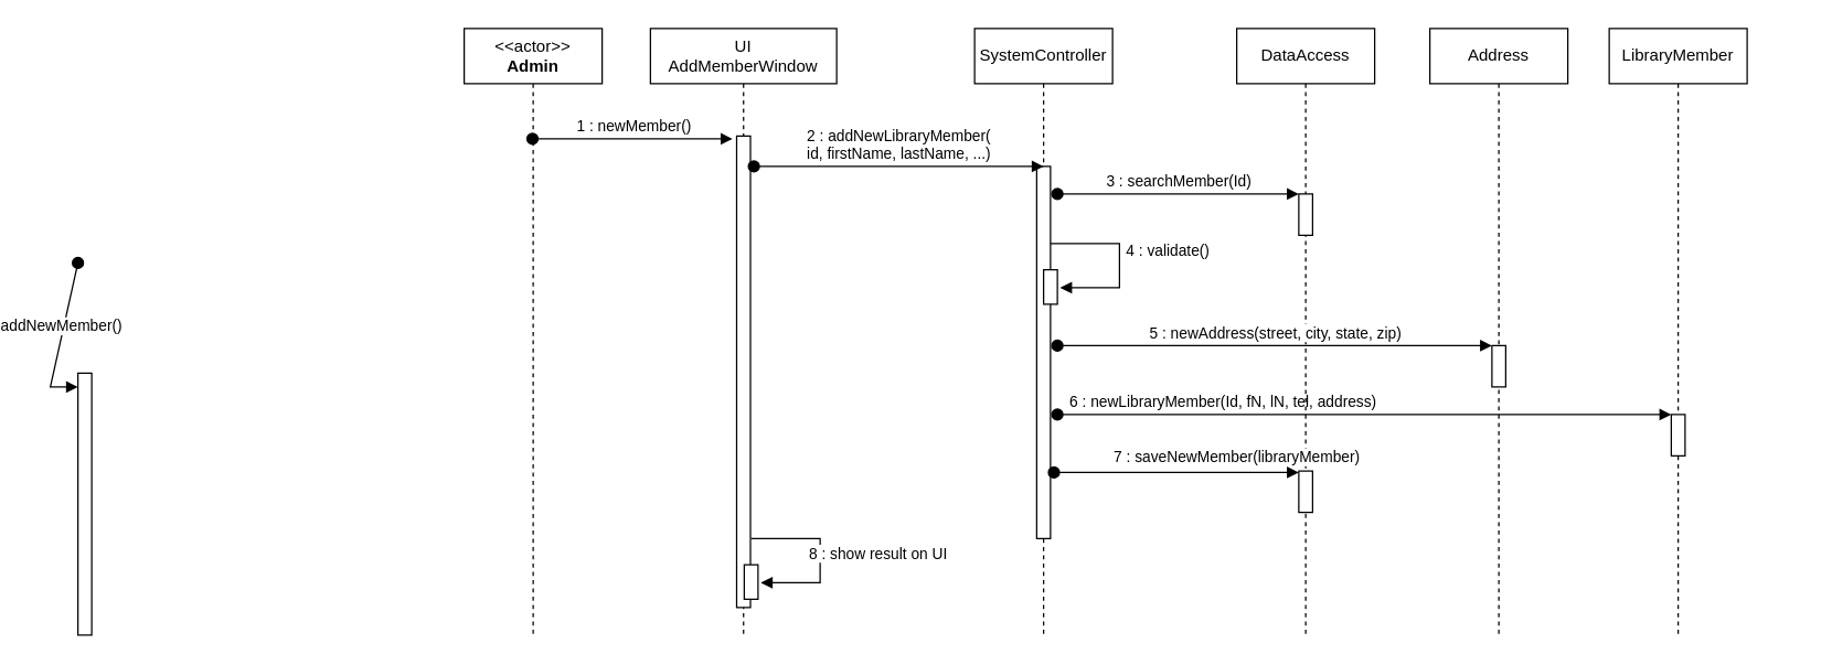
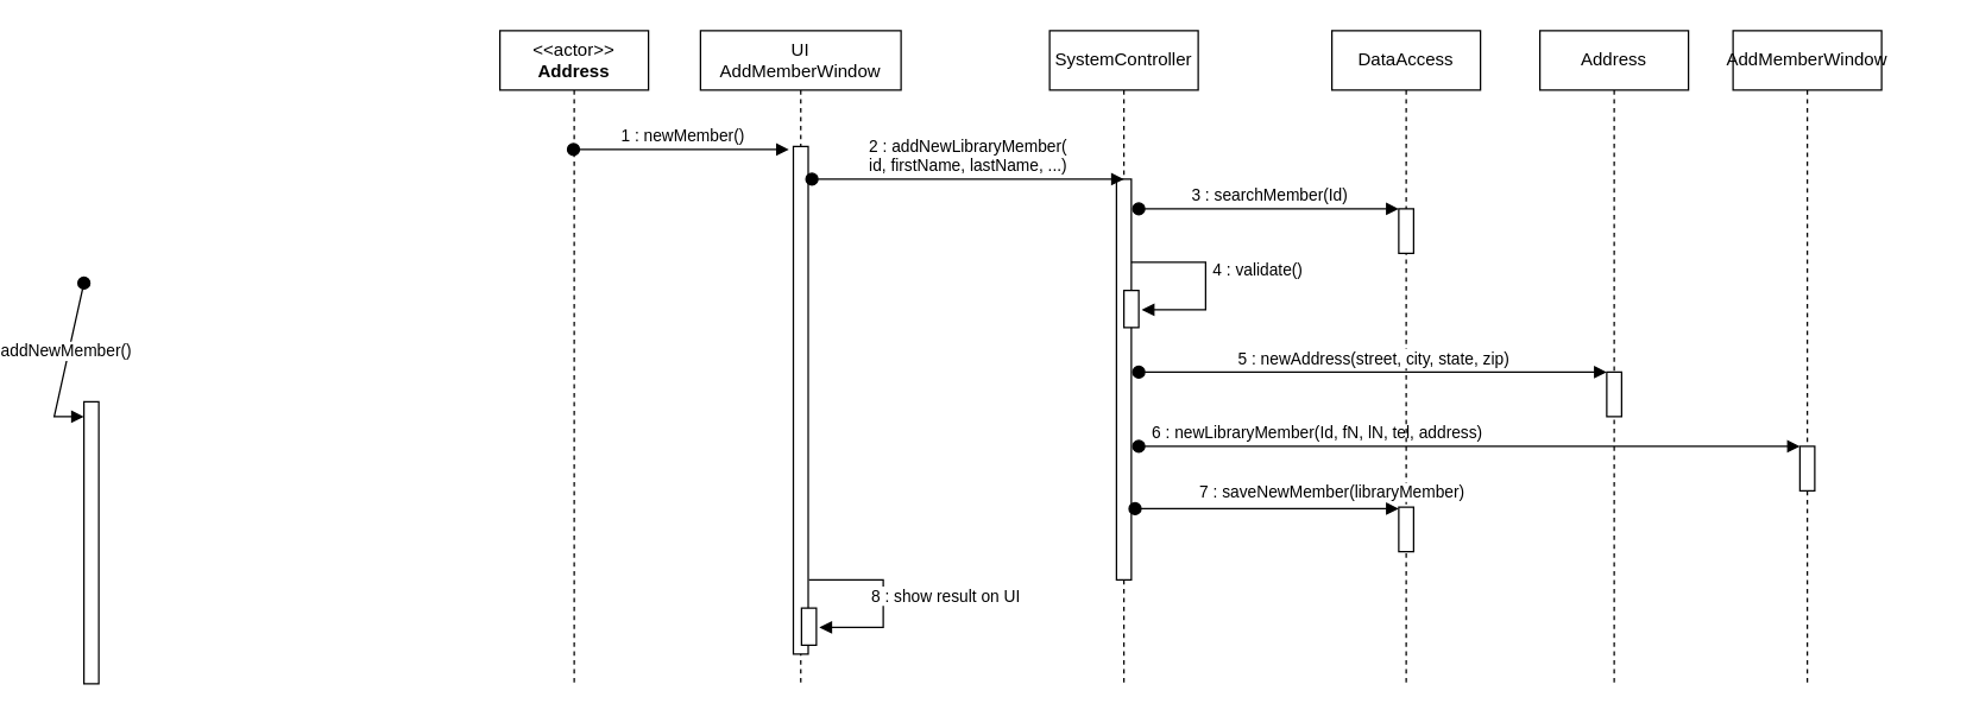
- <mxCell id="2" value="&amp;lt;&amp;lt;actor&amp;gt;&amp;gt;&lt;br&gt;&lt;b&gt;Admin&lt;/b&gt;" style="shape=umlLifeline;perimeter=lifelinePerimeter;whiteSpace=wrap;html=1;container=0;dropTarget=0;collapsible=0;recursiveResize=0;outlineConnect=0;portConstraint=eastwest;newEdgeStyle={&quot;edgeStyle&quot;:&quot;elbowEdgeStyle&quot;,&quot;elbow&quot;:&quot;vertical&quot;,&quot;curved&quot;:0,&quot;rounded&quot;:0};" parent="1" vertex="1"><mxGeometry x="300" y="20" width="100" height="440" as="geometry" /></mxCell>
+ <mxCell id="2" value="&amp;lt;&amp;lt;actor&amp;gt;&amp;gt;&lt;br&gt;&lt;b&gt;Address&lt;/b&gt;" style="shape=umlLifeline;perimeter=lifelinePerimeter;whiteSpace=wrap;html=1;container=0;dropTarget=0;collapsible=0;recursiveResize=0;outlineConnect=0;portConstraint=eastwest;newEdgeStyle={&quot;edgeStyle&quot;:&quot;elbowEdgeStyle&quot;,&quot;elbow&quot;:&quot;vertical&quot;,&quot;curved&quot;:0,&quot;rounded&quot;:0};" parent="1" vertex="1"><mxGeometry x="300" y="20" width="100" height="440" as="geometry" /></mxCell>
- <mxCell id="14" value="LibraryMember" style="shape=umlLifeline;perimeter=lifelinePerimeter;whiteSpace=wrap;html=1;container=0;dropTarget=0;collapsible=0;recursiveResize=0;outlineConnect=0;portConstraint=eastwest;newEdgeStyle={&quot;edgeStyle&quot;:&quot;elbowEdgeStyle&quot;,&quot;elbow&quot;:&quot;vertical&quot;,&quot;curved&quot;:0,&quot;rounded&quot;:0};" vertex="1" parent="1"><mxGeometry x="1130" y="20" width="100" height="440" as="geometry" /></mxCell>
+ <mxCell id="14" value="AddMemberWindow" style="shape=umlLifeline;perimeter=lifelinePerimeter;whiteSpace=wrap;html=1;container=0;dropTarget=0;collapsible=0;recursiveResize=0;outlineConnect=0;portConstraint=eastwest;newEdgeStyle={&quot;edgeStyle&quot;:&quot;elbowEdgeStyle&quot;,&quot;elbow&quot;:&quot;vertical&quot;,&quot;curved&quot;:0,&quot;rounded&quot;:0};" vertex="1" parent="1"><mxGeometry x="1130" y="20" width="100" height="440" as="geometry" /></mxCell>
